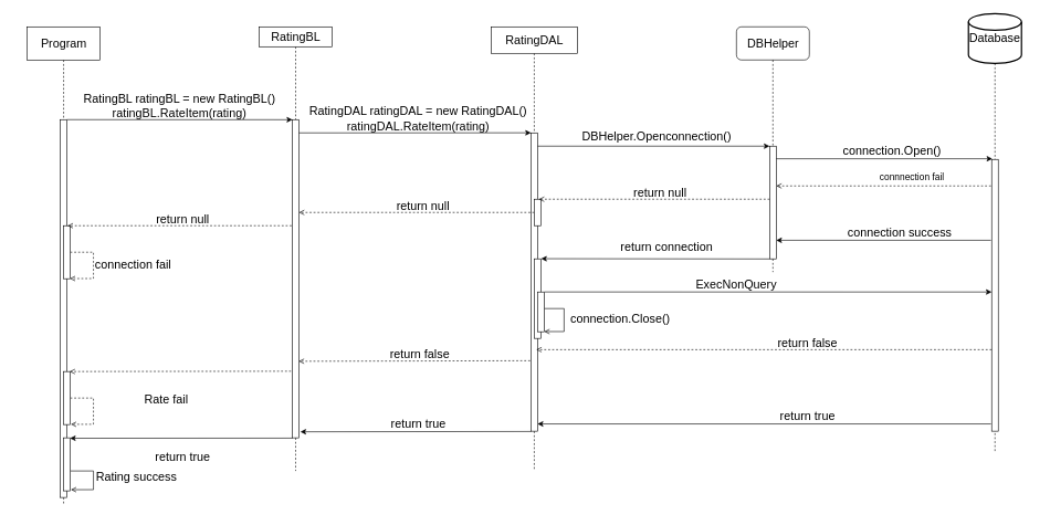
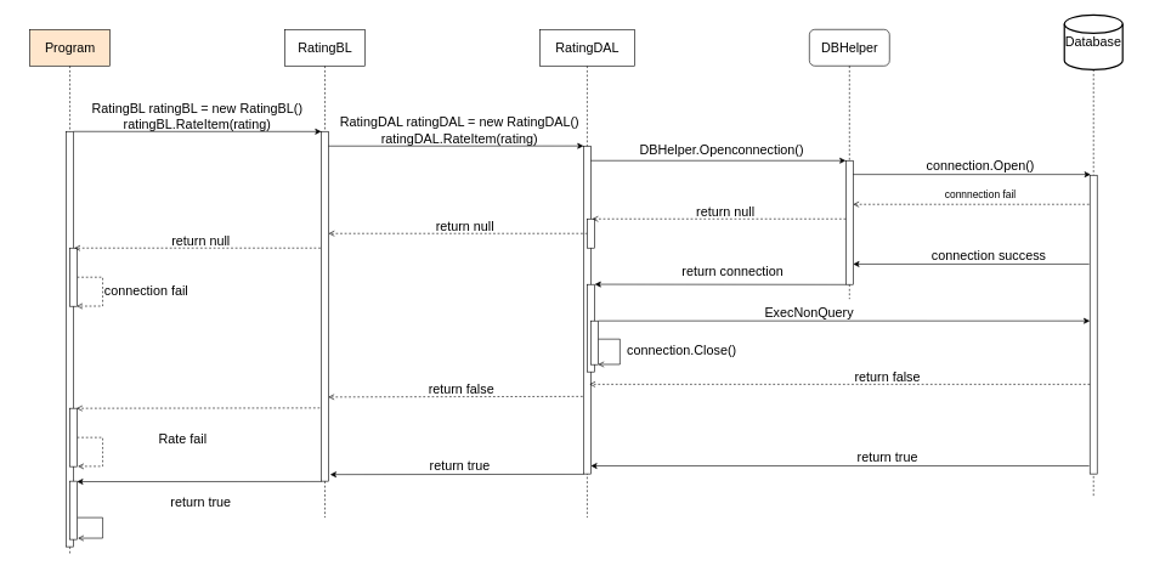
- <mxCell id="6" value="&lt;span&gt;&lt;font style=&quot;font-size: 18px&quot;&gt;RatingBL&lt;/font&gt;&lt;/span&gt;&lt;br&gt;" style="html=1;" parent="1" vertex="1"><mxGeometry x="390" y="40" width="110" height="30" as="geometry" /></mxCell>
+ <mxCell id="6" value="&lt;span&gt;&lt;font style=&quot;font-size: 18px&quot;&gt;RatingBL&lt;/font&gt;&lt;/span&gt;&lt;br&gt;" style="html=1;" parent="1" vertex="1"><mxGeometry x="390" y="40" width="110" height="50" as="geometry" /></mxCell>
- <mxCell id="8" value="&lt;font style=&quot;font-size: 18px&quot;&gt;&lt;span&gt;RatingDAL&lt;/span&gt;&lt;/font&gt;" style="html=1;" parent="1" vertex="1"><mxGeometry x="740" y="40" width="130" height="40" as="geometry" /></mxCell>
+ <mxCell id="8" value="&lt;font style=&quot;font-size: 18px&quot;&gt;&lt;span&gt;RatingDAL&lt;/span&gt;&lt;/font&gt;" style="html=1;" parent="1" vertex="1"><mxGeometry x="740" y="40" width="130" height="50" as="geometry" /></mxCell>
- <mxCell id="4" value="&lt;span style=&quot;font-size: 18px&quot;&gt;Program&lt;/span&gt;" style="html=1;" parent="1" vertex="1"><mxGeometry x="40" y="40" width="110" height="50" as="geometry" /></mxCell>
+ <mxCell id="4" value="&lt;span style=&quot;font-size: 18px&quot;&gt;Program&lt;/span&gt;" style="html=1;fillColor=#ffe6cc;" parent="1" vertex="1"><mxGeometry x="40" y="40" width="110" height="50" as="geometry" /></mxCell>
- <mxCell id="29" value="&lt;font style=&quot;font-size: 14px&quot;&gt;connnection fail&lt;/font&gt;" style="text;html=1;strokeColor=none;fillColor=none;align=center;verticalAlign=middle;whiteSpace=wrap;rounded=0;" parent="1" vertex="1"><mxGeometry x="1315" y="251" width="120" height="29" as="geometry" /></mxCell>
+ <mxCell id="29" value="&lt;font style=&quot;font-size: 14px&quot;&gt;connnection fail&lt;/font&gt;" style="text;html=1;strokeColor=none;fillColor=none;align=center;verticalAlign=middle;whiteSpace=wrap;rounded=0;" parent="1" vertex="1"><mxGeometry x="1285" y="251" width="120" height="29" as="geometry" /></mxCell>
- <mxCell id="66" value="&lt;font style=&quot;font-size: 18px&quot;&gt;Rating success&lt;/font&gt;" style="text;html=1;strokeColor=none;fillColor=none;align=center;verticalAlign=middle;whiteSpace=wrap;rounded=0;" parent="1" vertex="1"><mxGeometry x="120" y="710" width="170" height="20" as="geometry" /></mxCell>
